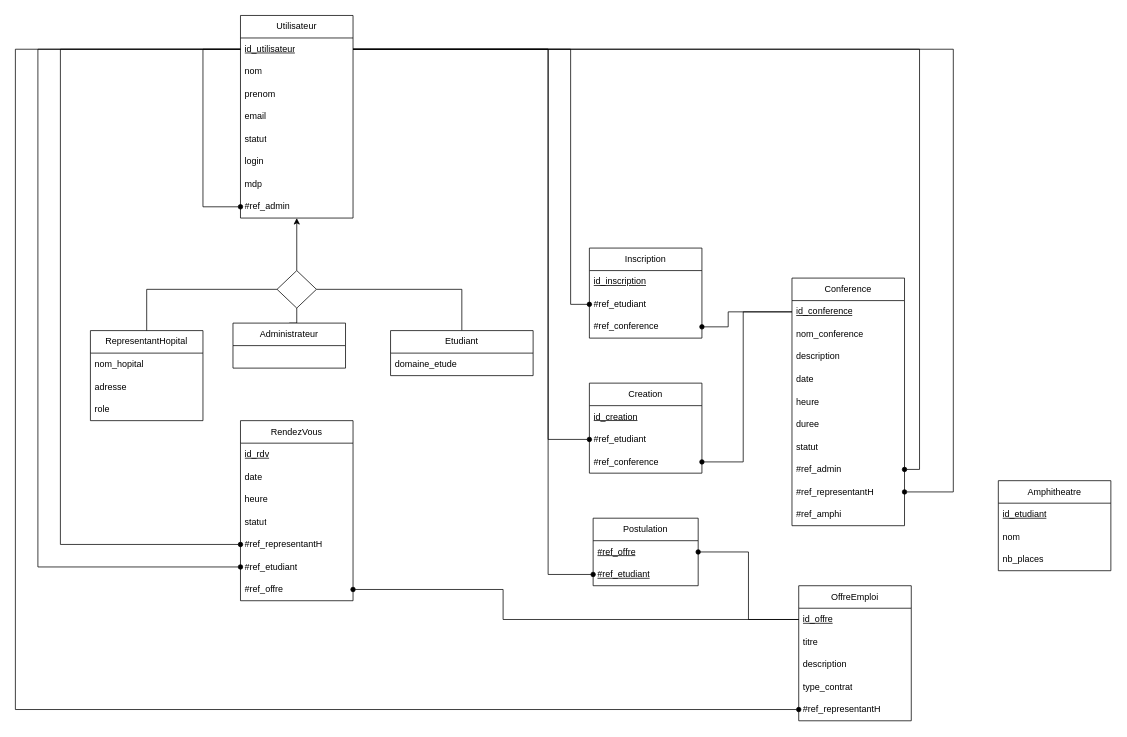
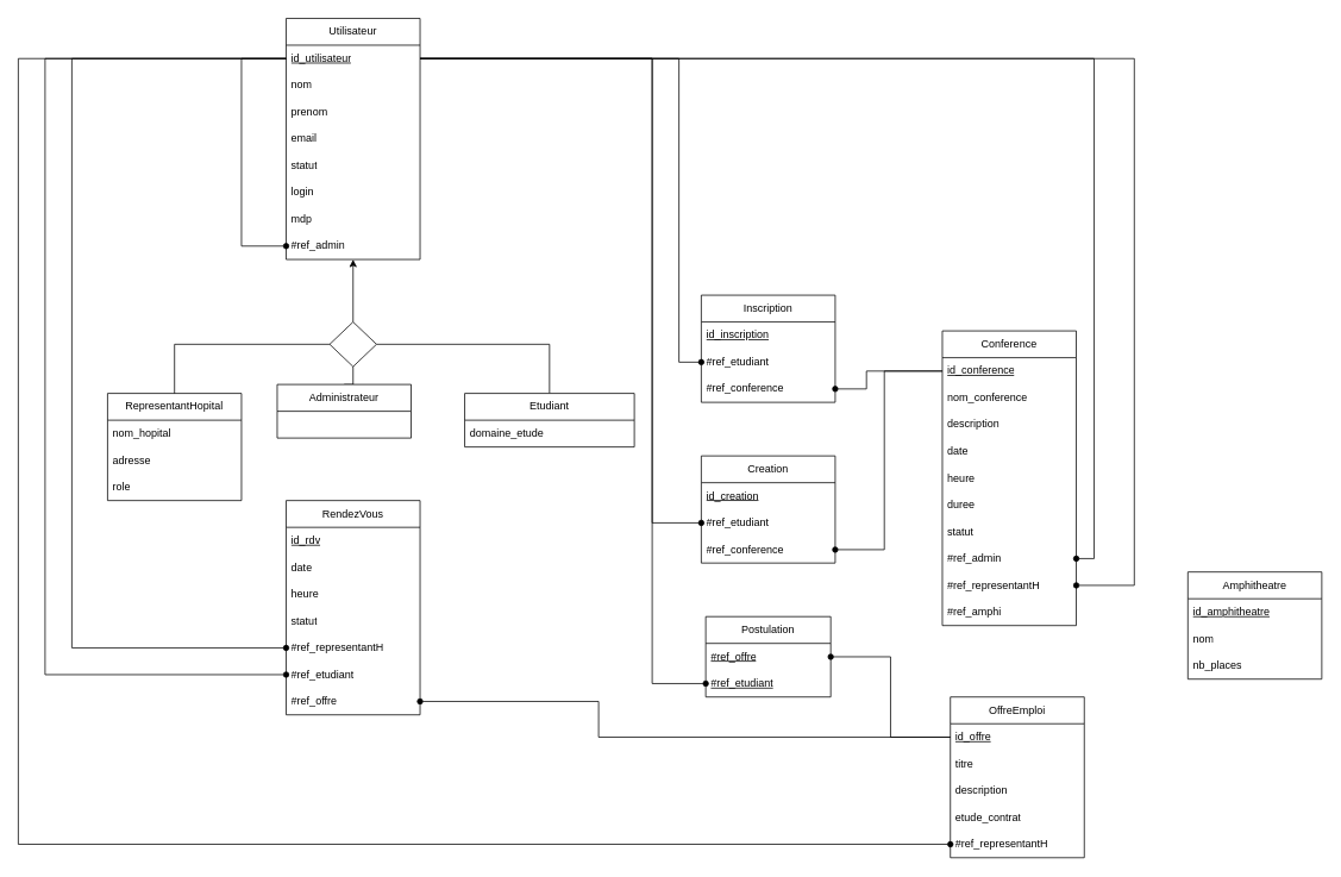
- <mxCell id="34" value="&lt;font style=&quot;vertical-align: inherit;&quot;&gt;&lt;font style=&quot;vertical-align: inherit;&quot;&gt;&lt;font style=&quot;vertical-align: inherit;&quot;&gt;&lt;font style=&quot;vertical-align: inherit;&quot;&gt;&lt;font style=&quot;vertical-align: inherit;&quot;&gt;&lt;font style=&quot;vertical-align: inherit;&quot;&gt;&lt;u&gt;&lt;font style=&quot;vertical-align: inherit;&quot;&gt;&lt;font style=&quot;vertical-align: inherit;&quot;&gt;id_etudiant&lt;/font&gt;&lt;/font&gt;&lt;/u&gt;&lt;/font&gt;&lt;/font&gt;&lt;/font&gt;&lt;/font&gt;&lt;/font&gt;&lt;/font&gt;" style="text;strokeColor=none;fillColor=none;align=left;verticalAlign=middle;spacingLeft=4;spacingRight=4;overflow=hidden;points=[[0,0.5],[1,0.5]];portConstraint=eastwest;rotatable=0;whiteSpace=wrap;html=1;" parent="33" vertex="1"><mxGeometry y="30" width="150" height="30" as="geometry" /></mxCell>
+ <mxCell id="34" value="&lt;font style=&quot;vertical-align: inherit;&quot;&gt;&lt;font style=&quot;vertical-align: inherit;&quot;&gt;&lt;font style=&quot;vertical-align: inherit;&quot;&gt;&lt;font style=&quot;vertical-align: inherit;&quot;&gt;&lt;font style=&quot;vertical-align: inherit;&quot;&gt;&lt;font style=&quot;vertical-align: inherit;&quot;&gt;&lt;u&gt;&lt;font style=&quot;vertical-align: inherit;&quot;&gt;&lt;font style=&quot;vertical-align: inherit;&quot;&gt;id_amphitheatre&lt;/font&gt;&lt;/font&gt;&lt;/u&gt;&lt;/font&gt;&lt;/font&gt;&lt;/font&gt;&lt;/font&gt;&lt;/font&gt;&lt;/font&gt;" style="text;strokeColor=none;fillColor=none;align=left;verticalAlign=middle;spacingLeft=4;spacingRight=4;overflow=hidden;points=[[0,0.5],[1,0.5]];portConstraint=eastwest;rotatable=0;whiteSpace=wrap;html=1;" parent="33" vertex="1"><mxGeometry y="30" width="150" height="30" as="geometry" /></mxCell>
- <mxCell id="41" value="type_contrat" style="text;strokeColor=none;fillColor=none;align=left;verticalAlign=middle;spacingLeft=4;spacingRight=4;overflow=hidden;points=[[0,0.5],[1,0.5]];portConstraint=eastwest;rotatable=0;whiteSpace=wrap;html=1;" parent="37" vertex="1"><mxGeometry y="120" width="150" height="30" as="geometry" /></mxCell>
+ <mxCell id="41" value="etude_contrat" style="text;strokeColor=none;fillColor=none;align=left;verticalAlign=middle;spacingLeft=4;spacingRight=4;overflow=hidden;points=[[0,0.5],[1,0.5]];portConstraint=eastwest;rotatable=0;whiteSpace=wrap;html=1;" parent="37" vertex="1"><mxGeometry y="120" width="150" height="30" as="geometry" /></mxCell>
